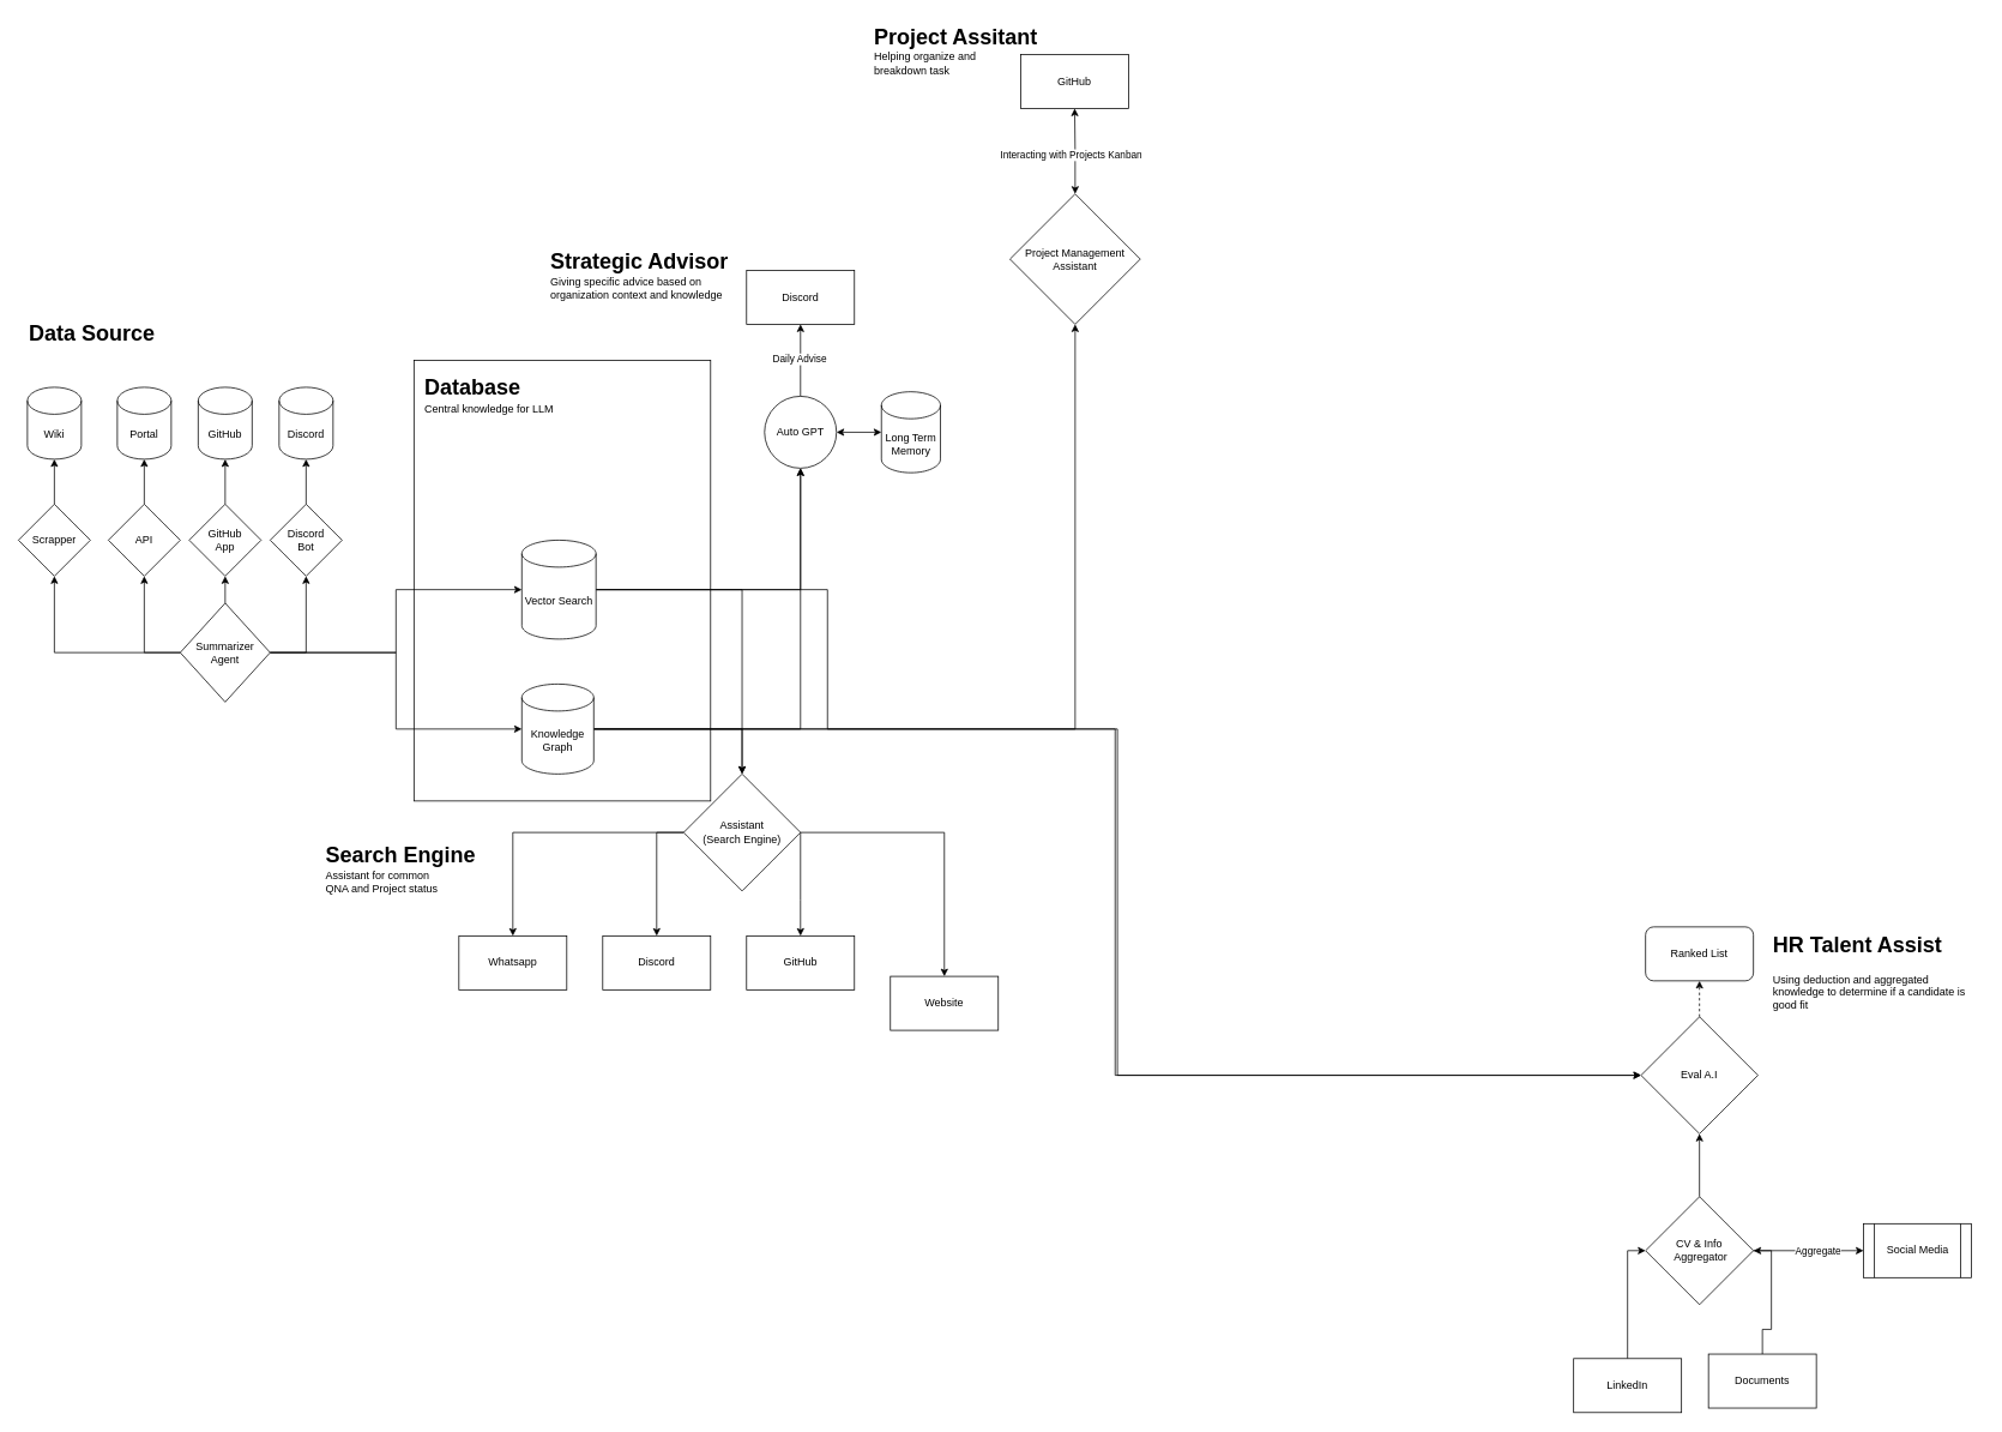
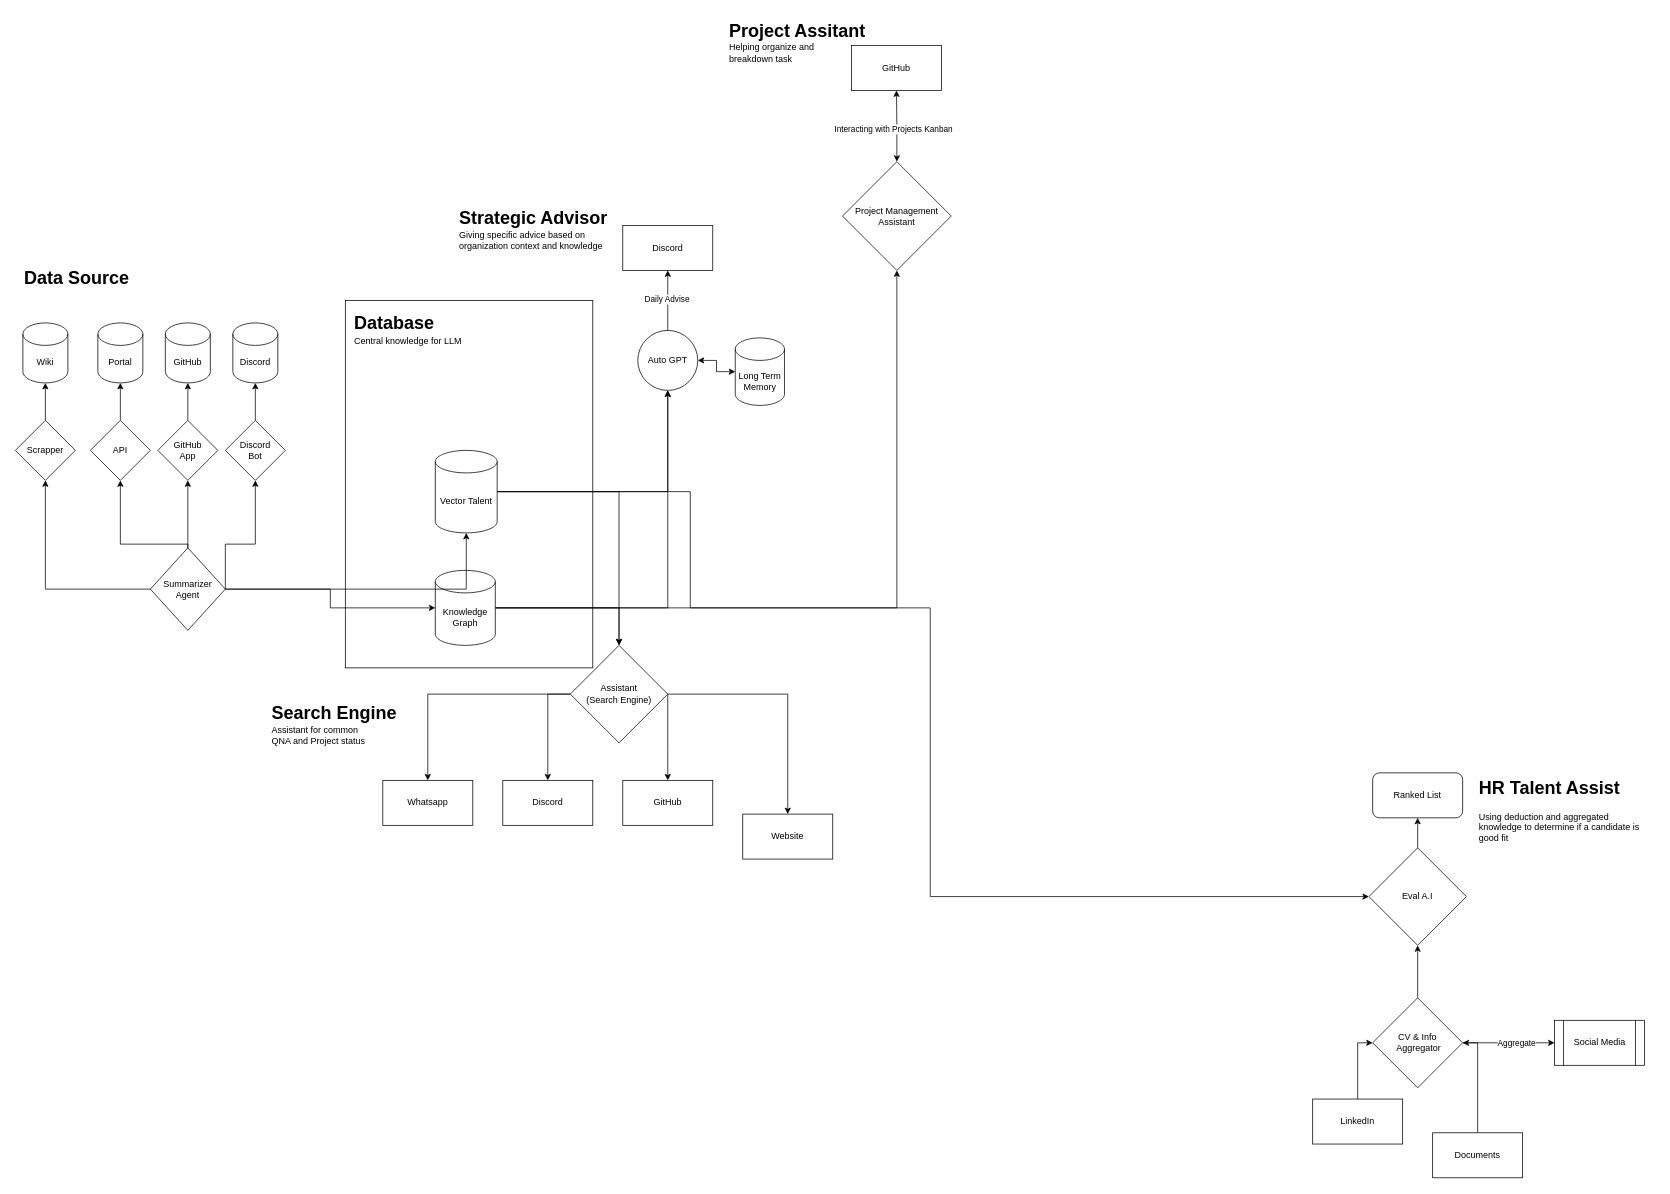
- <mxCell id="41" value="Long Term Memory" style="shape=cylinder3;whiteSpace=wrap;html=1;boundedLbl=1;backgroundOutline=1;size=15;" vertex="1" parent="1"><mxGeometry x="980" y="435" width="65.63" height="90" as="geometry" /></mxCell>
+ <mxCell id="41" value="Long Term Memory" style="shape=cylinder3;whiteSpace=wrap;html=1;boundedLbl=1;backgroundOutline=1;size=15;" vertex="1" parent="1"><mxGeometry x="980" y="450" width="65.63" height="90" as="geometry" /></mxCell>
- <mxCell id="15" value="Vector Search" style="shape=cylinder3;whiteSpace=wrap;html=1;boundedLbl=1;backgroundOutline=1;size=15;" parent="1" vertex="1"><mxGeometry x="580" y="600" width="82.5" height="110" as="geometry" /></mxCell>
+ <mxCell id="15" value="Vector Talent" style="shape=cylinder3;whiteSpace=wrap;html=1;boundedLbl=1;backgroundOutline=1;size=15;" parent="1" vertex="1"><mxGeometry x="580" y="600" width="82.5" height="110" as="geometry" /></mxCell>
- <mxCell id="27" value="Summarizer Agent" style="rhombus;whiteSpace=wrap;html=1;" parent="1" vertex="1"><mxGeometry x="200" y="670" width="100" height="110" as="geometry" /></mxCell>
+ <mxCell id="27" value="Summarizer Agent" style="rhombus;whiteSpace=wrap;html=1;" parent="1" vertex="1"><mxGeometry x="200" y="730" width="100" height="110" as="geometry" /></mxCell>
- <mxCell id="19" style="edgeStyle=orthogonalEdgeStyle;rounded=0;orthogonalLoop=1;jettySize=auto;html=1;entryX=0;entryY=0.5;entryDx=0;entryDy=0;" edge="1" parent="1" source="20" target="68"><mxGeometry relative="1" as="geometry" /></mxCell>
- <mxCell id="67" style="edgeStyle=orthogonalEdgeStyle;rounded=0;orthogonalLoop=1;jettySize=auto;html=1;entryX=0.5;entryY=1;entryDx=0;entryDy=0;dashed=1;" edge="1" parent="1" source="68" target="69"><mxGeometry relative="1" as="geometry" /></mxCell>
+ <mxCell id="67" style="edgeStyle=orthogonalEdgeStyle;rounded=0;orthogonalLoop=1;jettySize=auto;html=1;entryX=0.5;entryY=1;entryDx=0;entryDy=0;" edge="1" parent="1" source="68" target="69"><mxGeometry relative="1" as="geometry" /></mxCell>
- <mxCell id="66" value="Documents" style="rounded=0;whiteSpace=wrap;html=1;" vertex="1" parent="1"><mxGeometry x="1900" y="1505" width="120" height="60" as="geometry" /></mxCell>
+ <mxCell id="66" value="Documents" style="rounded=0;whiteSpace=wrap;html=1;" vertex="1" parent="1"><mxGeometry x="1910" y="1510" width="120" height="60" as="geometry" /></mxCell>
- <mxCell id="64" value="LinkedIn" style="rounded=0;whiteSpace=wrap;html=1;" vertex="1" parent="1"><mxGeometry x="1750" y="1510" width="120" height="60" as="geometry" /></mxCell>
+ <mxCell id="64" value="LinkedIn" style="rounded=0;whiteSpace=wrap;html=1;" vertex="1" parent="1"><mxGeometry x="1750" y="1465" width="120" height="60" as="geometry" /></mxCell>
